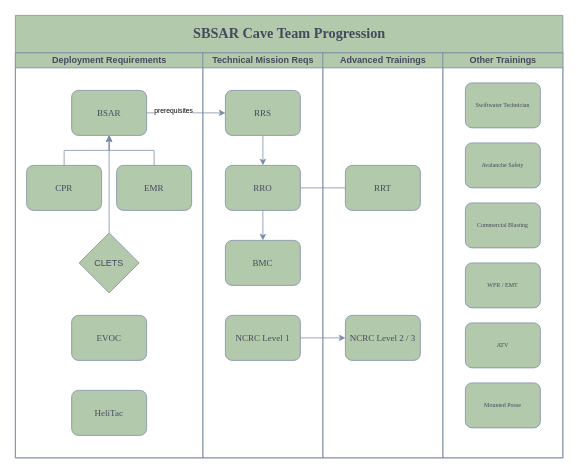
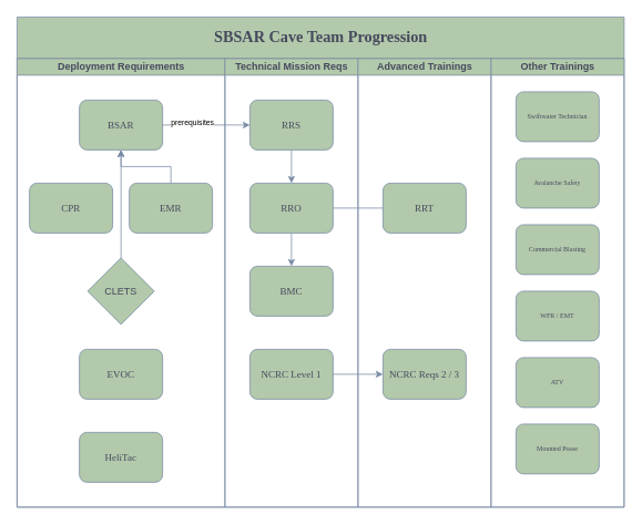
- <mxCell id="6" value="" style="edgeStyle=orthogonalEdgeStyle;rounded=0;orthogonalLoop=1;jettySize=auto;html=1;fontSize=19;strokeColor=#788AA3;fontColor=#46495D;strokeWidth=1;" edge="1" parent="3" source="7" target="4"><mxGeometry relative="1" as="geometry" /></mxCell>
- <mxCell id="22" value="&lt;font style=&quot;font-size: 12px&quot;&gt;NCRC Level 2 / 3&lt;/font&gt;" style="rounded=1;whiteSpace=wrap;html=1;shadow=0;labelBackgroundColor=none;strokeWidth=1;fontFamily=Verdana;fontSize=8;align=center;fillColor=#B2C9AB;strokeColor=#788AA3;fontColor=#46495D;" vertex="1" parent="20"><mxGeometry x="30" y="350" width="100" height="60" as="geometry" /></mxCell>
+ <mxCell id="22" value="&lt;font style=&quot;font-size: 12px&quot;&gt;NCRC Reqs 2 / 3&lt;/font&gt;" style="rounded=1;whiteSpace=wrap;html=1;shadow=0;labelBackgroundColor=none;strokeWidth=1;fontFamily=Verdana;fontSize=8;align=center;fillColor=#B2C9AB;strokeColor=#788AA3;fontColor=#46495D;" vertex="1" parent="20"><mxGeometry x="30" y="350" width="100" height="60" as="geometry" /></mxCell>
